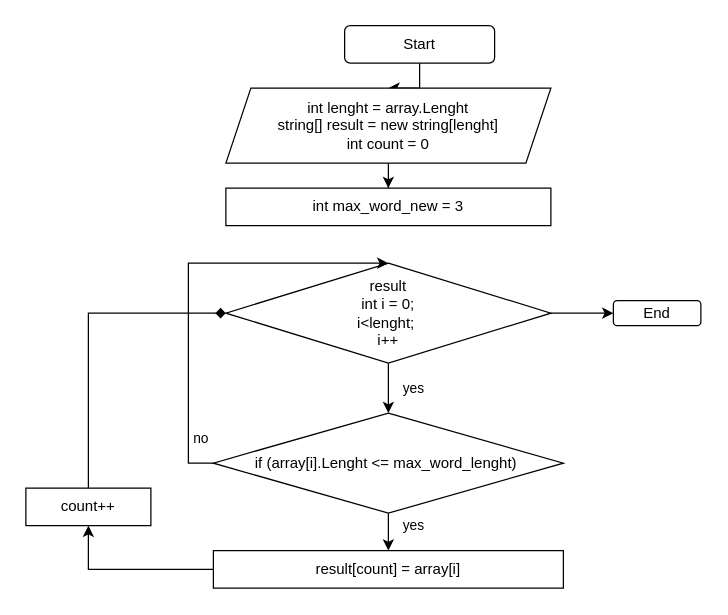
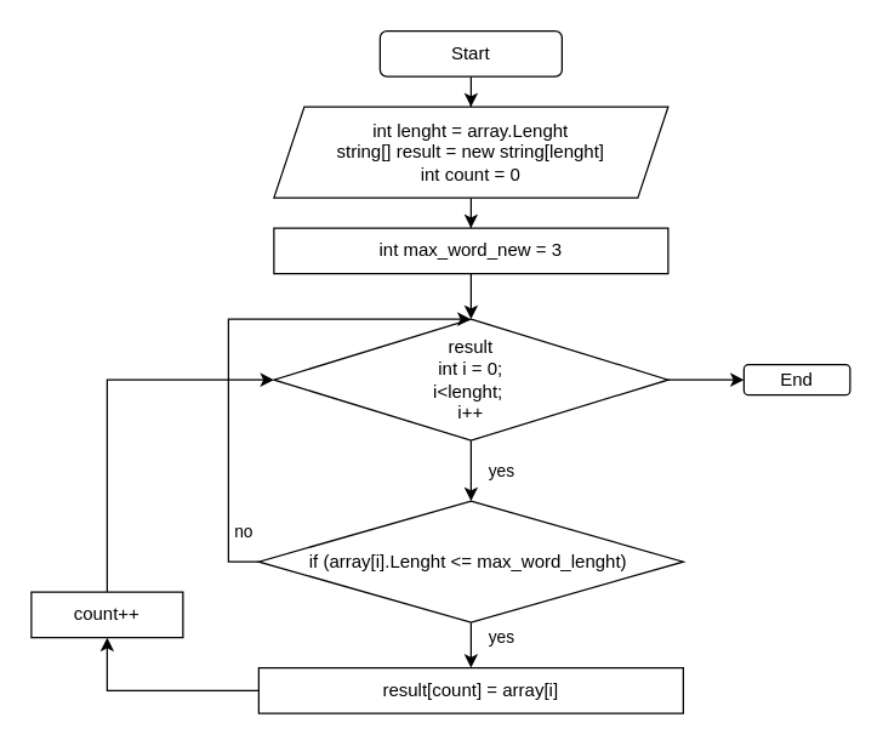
- <mxCell id="3" value="Start" style="rounded=1;whiteSpace=wrap;html=1;" vertex="1" parent="1"><mxGeometry x="275" y="20" width="120" height="30" as="geometry" /></mxCell>
+ <mxCell id="3" value="Start" style="rounded=1;whiteSpace=wrap;html=1;" vertex="1" parent="1"><mxGeometry x="250" width="120" height="30" as="geometry" y="20" /></mxCell>
+ <mxCell id="6" value="" style="edgeStyle=orthogonalEdgeStyle;rounded=0;orthogonalLoop=1;jettySize=auto;html=1;" edge="1" parent="1" source="7" target="10"><mxGeometry relative="1" as="geometry" /></mxCell>
- <mxCell id="16" style="edgeStyle=orthogonalEdgeStyle;rounded=0;orthogonalLoop=1;jettySize=auto;html=1;entryX=0;entryY=0.5;entryDx=0;entryDy=0;endArrow=diamond;" edge="1" parent="1" source="17" target="10"><mxGeometry relative="1" as="geometry"><Array as="points"><mxPoint x="70" y="250" /></Array></mxGeometry></mxCell>
+ <mxCell id="16" style="edgeStyle=orthogonalEdgeStyle;rounded=0;orthogonalLoop=1;jettySize=auto;html=1;entryX=0;entryY=0.5;entryDx=0;entryDy=0;" edge="1" parent="1" source="17" target="10"><mxGeometry relative="1" as="geometry"><Array as="points"><mxPoint x="70" y="250" /></Array></mxGeometry></mxCell>
